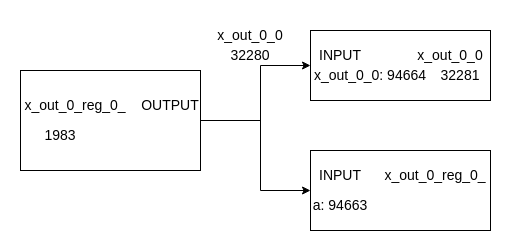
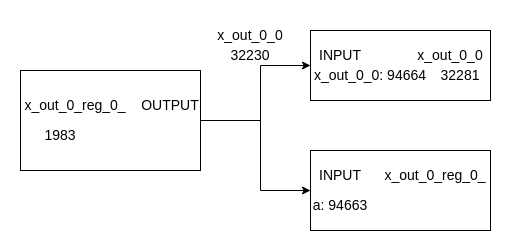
- <mxCell id="20" value="32280" style="text;html=1;strokeColor=none;fillColor=none;align=center;verticalAlign=middle;whiteSpace=wrap;rounded=0;fontSize=14;" parent="1" vertex="1"><mxGeometry x="220" y="40" width="60" height="30" as="geometry" /></mxCell>
+ <mxCell id="20" value="32230" style="text;html=1;strokeColor=none;fillColor=none;align=center;verticalAlign=middle;whiteSpace=wrap;rounded=0;fontSize=14;" parent="1" vertex="1"><mxGeometry x="220" y="40" width="60" height="30" as="geometry" /></mxCell>
